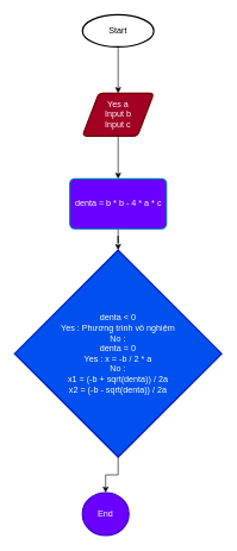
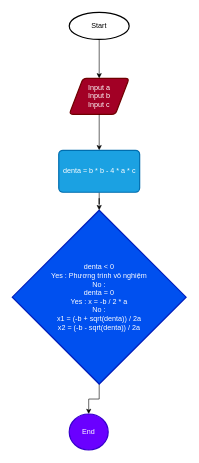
- <mxCell id="4" value="Yes a&lt;div&gt;Input b&lt;/div&gt;&lt;div&gt;Input c&lt;/div&gt;" style="shape=parallelogram;html=1;strokeWidth=2;perimeter=parallelogramPerimeter;whiteSpace=wrap;rounded=1;arcSize=12;size=0.23;fillColor=#a20025;strokeColor=#6F0000;fontColor=#ffffff;" vertex="1" parent="1"><mxGeometry x="115" y="130" width="100" height="60" as="geometry" /></mxCell>
+ <mxCell id="4" value="Input a&lt;div&gt;Input b&lt;/div&gt;&lt;div&gt;Input c&lt;/div&gt;" style="shape=parallelogram;html=1;strokeWidth=2;perimeter=parallelogramPerimeter;whiteSpace=wrap;rounded=1;arcSize=12;size=0.23;fillColor=#a20025;strokeColor=#6F0000;fontColor=#ffffff;" vertex="1" parent="1"><mxGeometry x="115" y="130" width="100" height="60" as="geometry" /></mxCell>
- <mxCell id="10" value="denta = b * b - 4 * a * c" style="rounded=1;whiteSpace=wrap;html=1;absoluteArcSize=1;arcSize=14;strokeWidth=2;fillColor=#6a00ff;fontColor=#ffffff;strokeColor=#006EAF;" vertex="1" parent="1"><mxGeometry x="97.5" y="250" width="135" height="70" as="geometry" /></mxCell>
+ <mxCell id="10" value="denta = b * b - 4 * a * c" style="rounded=1;whiteSpace=wrap;html=1;absoluteArcSize=1;arcSize=14;strokeWidth=2;fillColor=#1ba1e2;fontColor=#ffffff;strokeColor=#006EAF;" vertex="1" parent="1"><mxGeometry x="97.5" y="250" width="135" height="70" as="geometry" /></mxCell>
